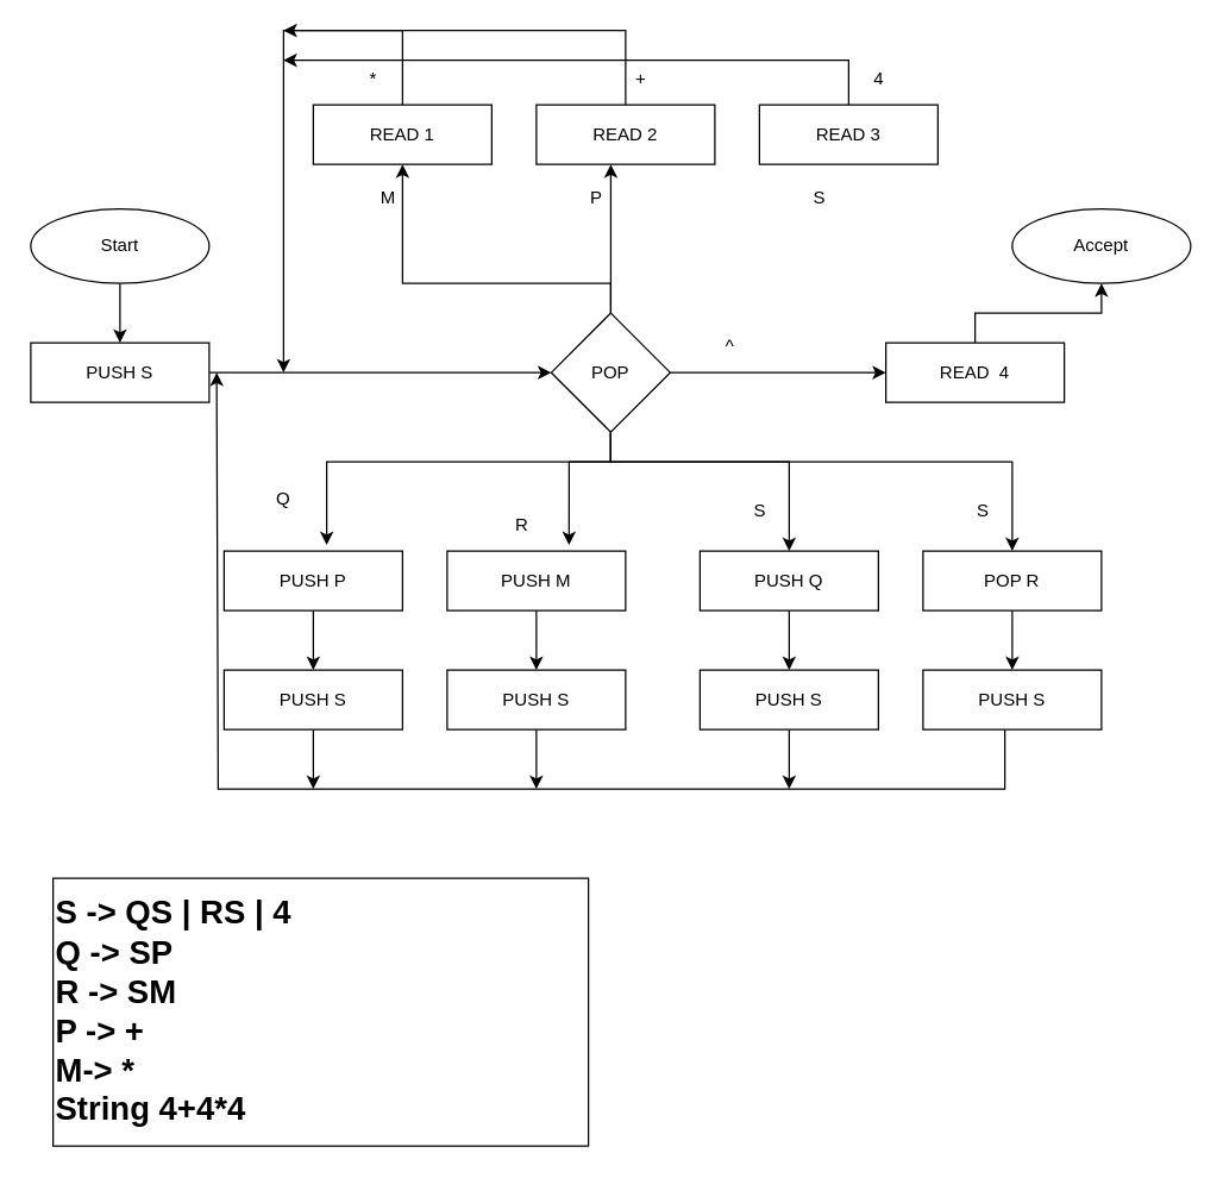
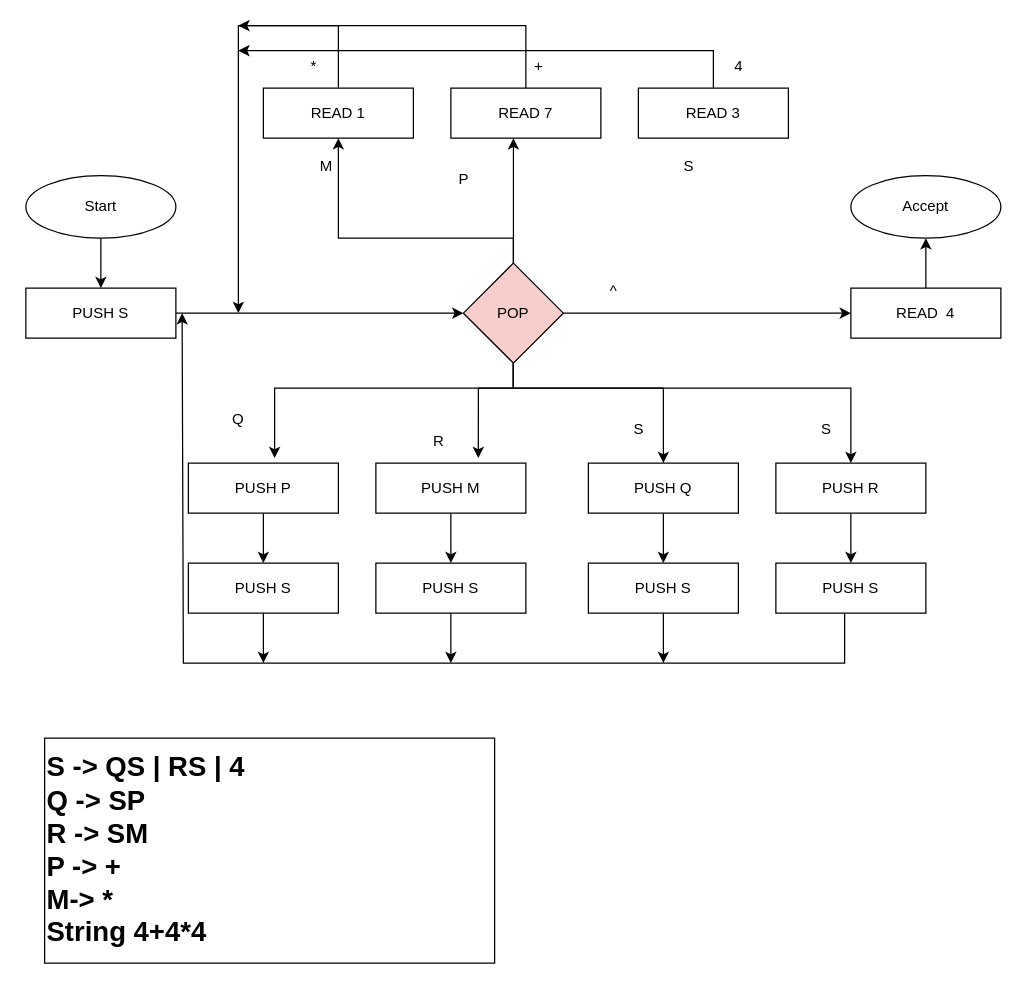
- <mxCell id="36" value="READ 2" style="rounded=0;whiteSpace=wrap;html=1;" parent="1" vertex="1"><mxGeometry x="360" y="70" width="120" height="40" as="geometry" /></mxCell>
+ <mxCell id="36" value="READ 7" style="rounded=0;whiteSpace=wrap;html=1;" parent="1" vertex="1"><mxGeometry x="360" y="70" width="120" height="40" as="geometry" /></mxCell>
- <mxCell id="45" value="P" style="text;html=1;align=center;verticalAlign=middle;resizable=0;points=[];autosize=1;strokeColor=none;fillColor=none;" parent="1" vertex="1"><mxGeometry x="385" y="118" width="30" height="30" as="geometry" /></mxCell>
+ <mxCell id="45" value="P" style="text;html=1;align=center;verticalAlign=middle;resizable=0;points=[];autosize=1;strokeColor=none;fillColor=none;" parent="1" vertex="1"><mxGeometry x="355" y="128" width="30" height="30" as="geometry" /></mxCell>
- <mxCell id="10" value="POP" style="rhombus;whiteSpace=wrap;html=1;" parent="1" vertex="1"><mxGeometry x="370" y="210" width="80" height="80" as="geometry" /></mxCell>
+ <mxCell id="10" value="POP" style="rhombus;whiteSpace=wrap;html=1;fillColor=#f8cecc;" parent="1" vertex="1"><mxGeometry x="370" y="210" width="80" height="80" as="geometry" /></mxCell>
- <mxCell id="12" value="READ&amp;nbsp; 4" style="rounded=0;whiteSpace=wrap;html=1;" parent="1" vertex="1"><mxGeometry x="595" y="230" width="120" height="40" as="geometry" /></mxCell>
+ <mxCell id="12" value="READ&amp;nbsp; 4" style="rounded=0;whiteSpace=wrap;html=1;" parent="1" vertex="1"><mxGeometry x="680" y="230" width="120" height="40" as="geometry" /></mxCell>
- <mxCell id="21" value="POP R" style="rounded=0;whiteSpace=wrap;html=1;" parent="1" vertex="1"><mxGeometry x="620" y="370" width="120" height="40" as="geometry" /></mxCell>
+ <mxCell id="21" value="PUSH R" style="rounded=0;whiteSpace=wrap;html=1;" parent="1" vertex="1"><mxGeometry x="620" y="370" width="120" height="40" as="geometry" /></mxCell>
